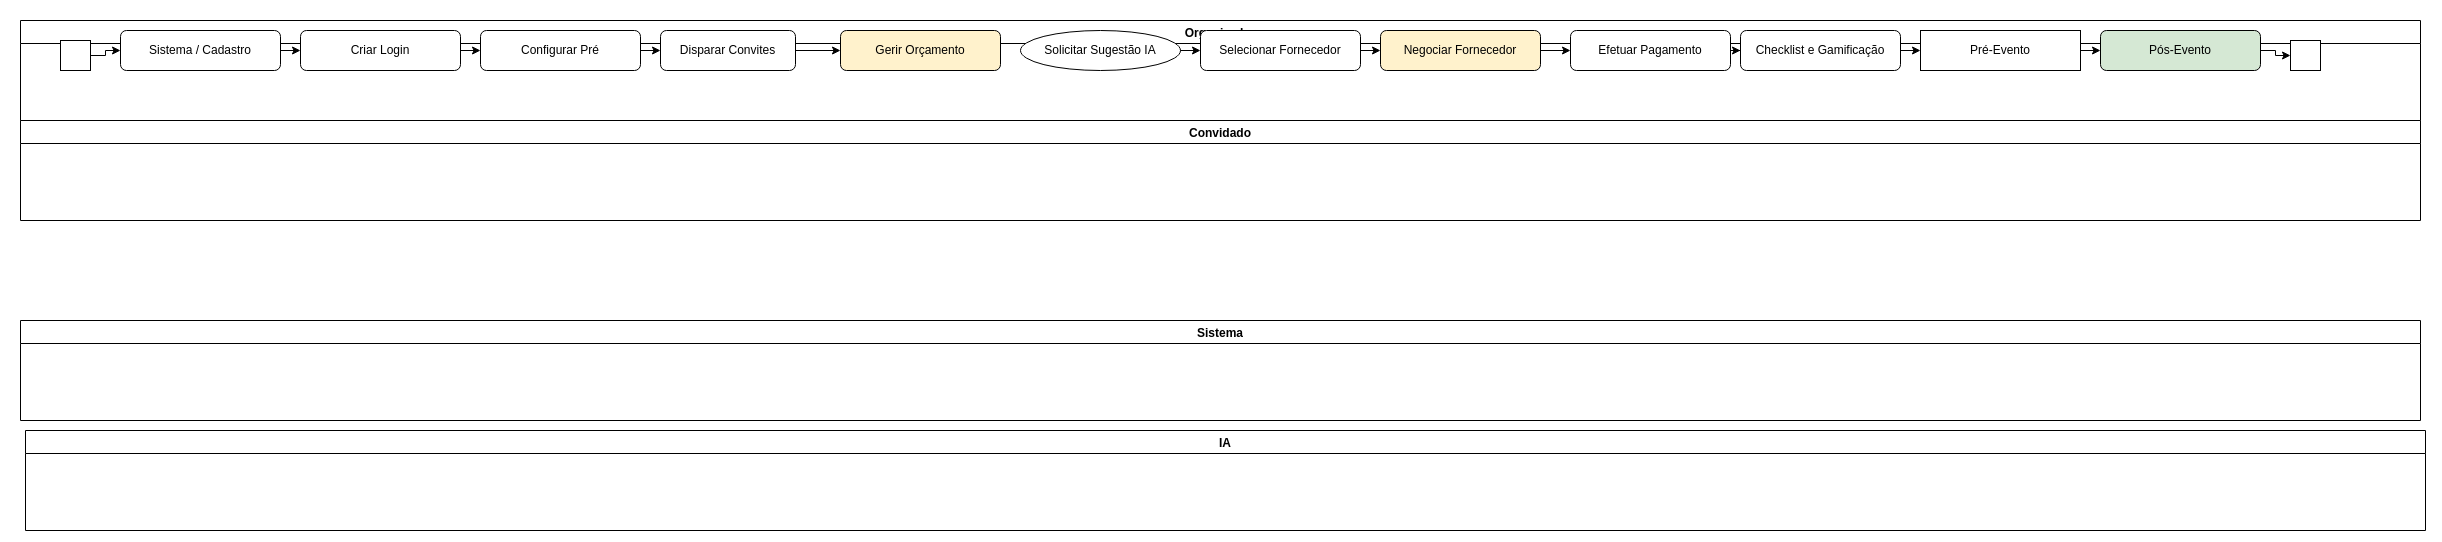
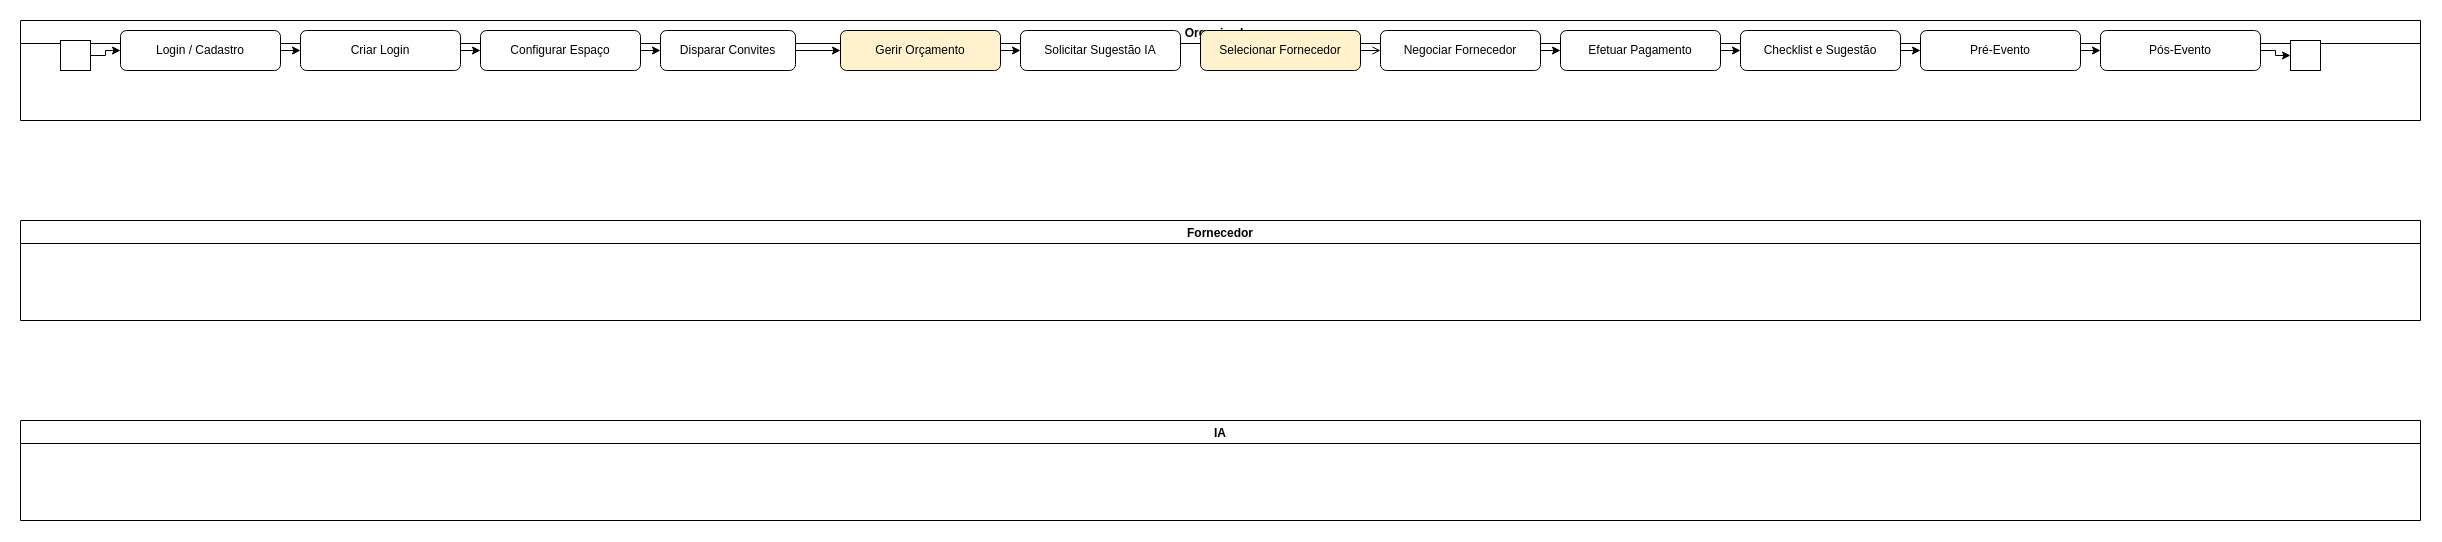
- <mxCell id="8" value="Sistema / Cadastro" style="rounded=1;whiteSpace=wrap;html=1;" vertex="1" parent="2"><mxGeometry x="100" y="10" width="160" height="40" as="geometry" /></mxCell>
+ <mxCell id="8" value="Login / Cadastro" style="rounded=1;whiteSpace=wrap;html=1;" vertex="1" parent="2"><mxGeometry x="100" y="10" width="160" height="40" as="geometry" /></mxCell>
- <mxCell id="10" value="Configurar Pré" style="rounded=1;whiteSpace=wrap;html=1;" vertex="1" parent="2"><mxGeometry x="460" y="10" width="160" height="40" as="geometry" /></mxCell>
+ <mxCell id="10" value="Configurar Espaço" style="rounded=1;whiteSpace=wrap;html=1;" vertex="1" parent="2"><mxGeometry x="460" y="10" width="160" height="40" as="geometry" /></mxCell>
+ <mxCell id="26" style="edgeStyle=orthogonalEdgeStyle;rounded=0;" edge="1" source="12" target="13" parent="1"><mxGeometry relative="1" as="geometry" /></mxCell>
- <mxCell id="13" value="Solicitar Sugestão IA" style="ellipse;whiteSpace=wrap;html=1;" vertex="1" parent="2"><mxGeometry x="1000" y="10" width="160" height="40" as="geometry" /></mxCell>
+ <mxCell id="13" value="Solicitar Sugestão IA" style="rounded=1;whiteSpace=wrap;html=1;" vertex="1" parent="2"><mxGeometry x="1000" y="10" width="160" height="40" as="geometry" /></mxCell>
- <mxCell id="27" style="edgeStyle=orthogonalEdgeStyle;rounded=0;" edge="1" source="13" target="14" parent="1"><mxGeometry relative="1" as="geometry" /></mxCell>
- <mxCell id="14" value="Selecionar Fornecedor" style="rounded=1;whiteSpace=wrap;html=1;" vertex="1" parent="2"><mxGeometry x="1180" y="10" width="160" height="40" as="geometry" /></mxCell>
+ <mxCell id="14" value="Selecionar Fornecedor" style="rounded=1;whiteSpace=wrap;html=1;fillColor=#fff2cc;" vertex="1" parent="2"><mxGeometry x="1180" y="10" width="160" height="40" as="geometry" /></mxCell>
- <mxCell id="28" style="edgeStyle=orthogonalEdgeStyle;rounded=0;" edge="1" source="14" target="15" parent="1"><mxGeometry relative="1" as="geometry" /></mxCell>
+ <mxCell id="28" style="edgeStyle=orthogonalEdgeStyle;rounded=0;endArrow=open;" edge="1" source="14" target="15" parent="1"><mxGeometry relative="1" as="geometry" /></mxCell>
- <mxCell id="15" value="Negociar Fornecedor" style="rounded=1;whiteSpace=wrap;html=1;fillColor=#fff2cc;" vertex="1" parent="2"><mxGeometry x="1360" y="10" width="160" height="40" as="geometry" /></mxCell>
+ <mxCell id="15" value="Negociar Fornecedor" style="rounded=1;whiteSpace=wrap;html=1;" vertex="1" parent="2"><mxGeometry x="1360" y="10" width="160" height="40" as="geometry" /></mxCell>
- <mxCell id="16" value="Efetuar Pagamento" style="rounded=1;whiteSpace=wrap;html=1;" vertex="1" parent="2"><mxGeometry x="1550" y="10" width="160" height="40" as="geometry" /></mxCell>
+ <mxCell id="16" value="Efetuar Pagamento" style="rounded=1;whiteSpace=wrap;html=1;" vertex="1" parent="2"><mxGeometry x="1540" y="10" width="160" height="40" as="geometry" /></mxCell>
- <mxCell id="17" value="Checklist e Gamificação" style="rounded=1;whiteSpace=wrap;html=1;" vertex="1" parent="2"><mxGeometry x="1720" y="10" width="160" height="40" as="geometry" /></mxCell>
+ <mxCell id="17" value="Checklist e Sugestão" style="rounded=1;whiteSpace=wrap;html=1;" vertex="1" parent="2"><mxGeometry x="1720" y="10" width="160" height="40" as="geometry" /></mxCell>
- <mxCell id="18" value="Pré-Evento" style="whiteSpace=wrap;html=1;rounded=0;" vertex="1" parent="2"><mxGeometry x="1900" y="10" width="160" height="40" as="geometry" /></mxCell>
+ <mxCell id="18" value="Pré-Evento" style="rounded=1;whiteSpace=wrap;html=1;" vertex="1" parent="2"><mxGeometry x="1900" y="10" width="160" height="40" as="geometry" /></mxCell>
- <mxCell id="19" value="Pós-Evento" style="rounded=1;whiteSpace=wrap;html=1;fillColor=#d5e8d4;" vertex="1" parent="2"><mxGeometry x="2080" y="10" width="160" height="40" as="geometry" /></mxCell>
+ <mxCell id="19" value="Pós-Evento" style="rounded=1;whiteSpace=wrap;html=1;" vertex="1" parent="2"><mxGeometry x="2080" y="10" width="160" height="40" as="geometry" /></mxCell>
- <mxCell id="3" value="Convidado" style="swimlane" vertex="1" parent="1"><mxGeometry x="20" y="120" width="2400" height="100" as="geometry" /></mxCell>
+ <mxCell id="4" value="Fornecedor" style="swimlane" vertex="1" parent="1"><mxGeometry x="20" y="220" width="2400" height="100" as="geometry" /></mxCell>
- <mxCell id="5" value="Sistema" style="swimlane" vertex="1" parent="1"><mxGeometry x="20" y="320" width="2400" height="100" as="geometry" /></mxCell>
- <mxCell id="6" value="IA" style="swimlane" vertex="1" parent="1"><mxGeometry x="25" y="430" width="2400" height="100" as="geometry" /></mxCell>
+ <mxCell id="6" value="IA" style="swimlane" vertex="1" parent="1"><mxGeometry x="20" y="420" width="2400" height="100" as="geometry" /></mxCell>
